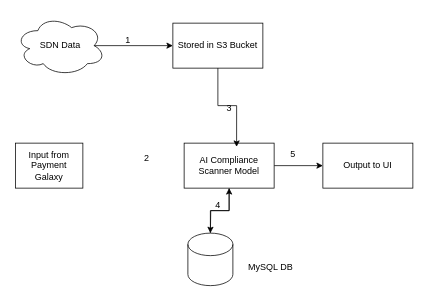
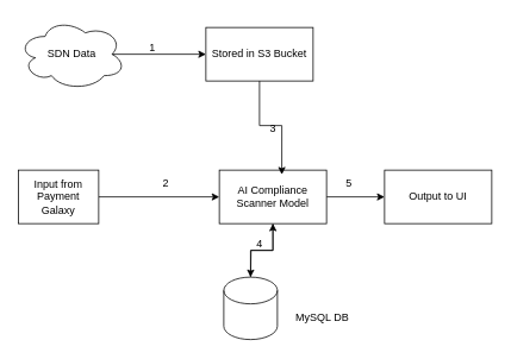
- <mxCell id="13" value="2" style="text;html=1;align=center;verticalAlign=middle;resizable=0;points=[];autosize=1;strokeColor=none;fillColor=none;" vertex="1" parent="1"><mxGeometry x="180" y="195" width="30" height="30" as="geometry" /></mxCell>
+ <mxCell id="13" value="2" style="text;html=1;align=center;verticalAlign=middle;resizable=0;points=[];autosize=1;strokeColor=none;fillColor=none;" vertex="1" parent="1"><mxGeometry x="170" y="190" width="30" height="30" as="geometry" /></mxCell>
+ <mxCell id="6" style="edgeStyle=orthogonalEdgeStyle;rounded=0;orthogonalLoop=1;jettySize=auto;html=1;entryX=0;entryY=0.5;entryDx=0;entryDy=0;" edge="1" parent="1" source="7" target="10"><mxGeometry relative="1" as="geometry" /></mxCell>
